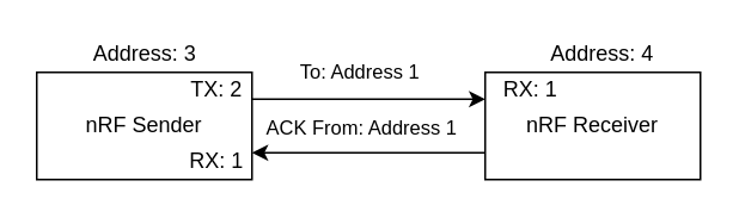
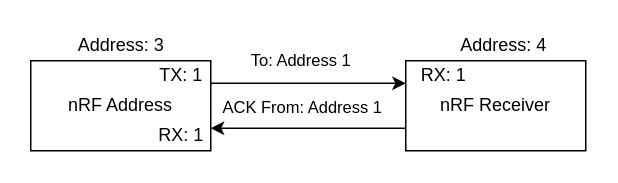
- <mxCell id="10" value="TX: 2" style="text;html=1;align=center;verticalAlign=middle;resizable=0;points=[];autosize=1;strokeColor=none;" parent="1" vertex="1"><mxGeometry x="100" y="40" width="40" height="20" as="geometry" /></mxCell>
+ <mxCell id="10" value="TX: 1" style="text;html=1;align=center;verticalAlign=middle;resizable=0;points=[];autosize=1;strokeColor=none;" parent="1" vertex="1"><mxGeometry x="100" y="40" width="40" height="20" as="geometry" /></mxCell>
- <mxCell id="6" value="nRF Sender" style="rounded=0;whiteSpace=wrap;html=1;align=center;" parent="1" vertex="1"><mxGeometry x="20" y="40" width="120" height="60" as="geometry" /></mxCell>
+ <mxCell id="6" value="nRF Address" style="rounded=0;whiteSpace=wrap;html=1;align=center;" parent="1" vertex="1"><mxGeometry x="20" y="40" width="120" height="60" as="geometry" /></mxCell>
